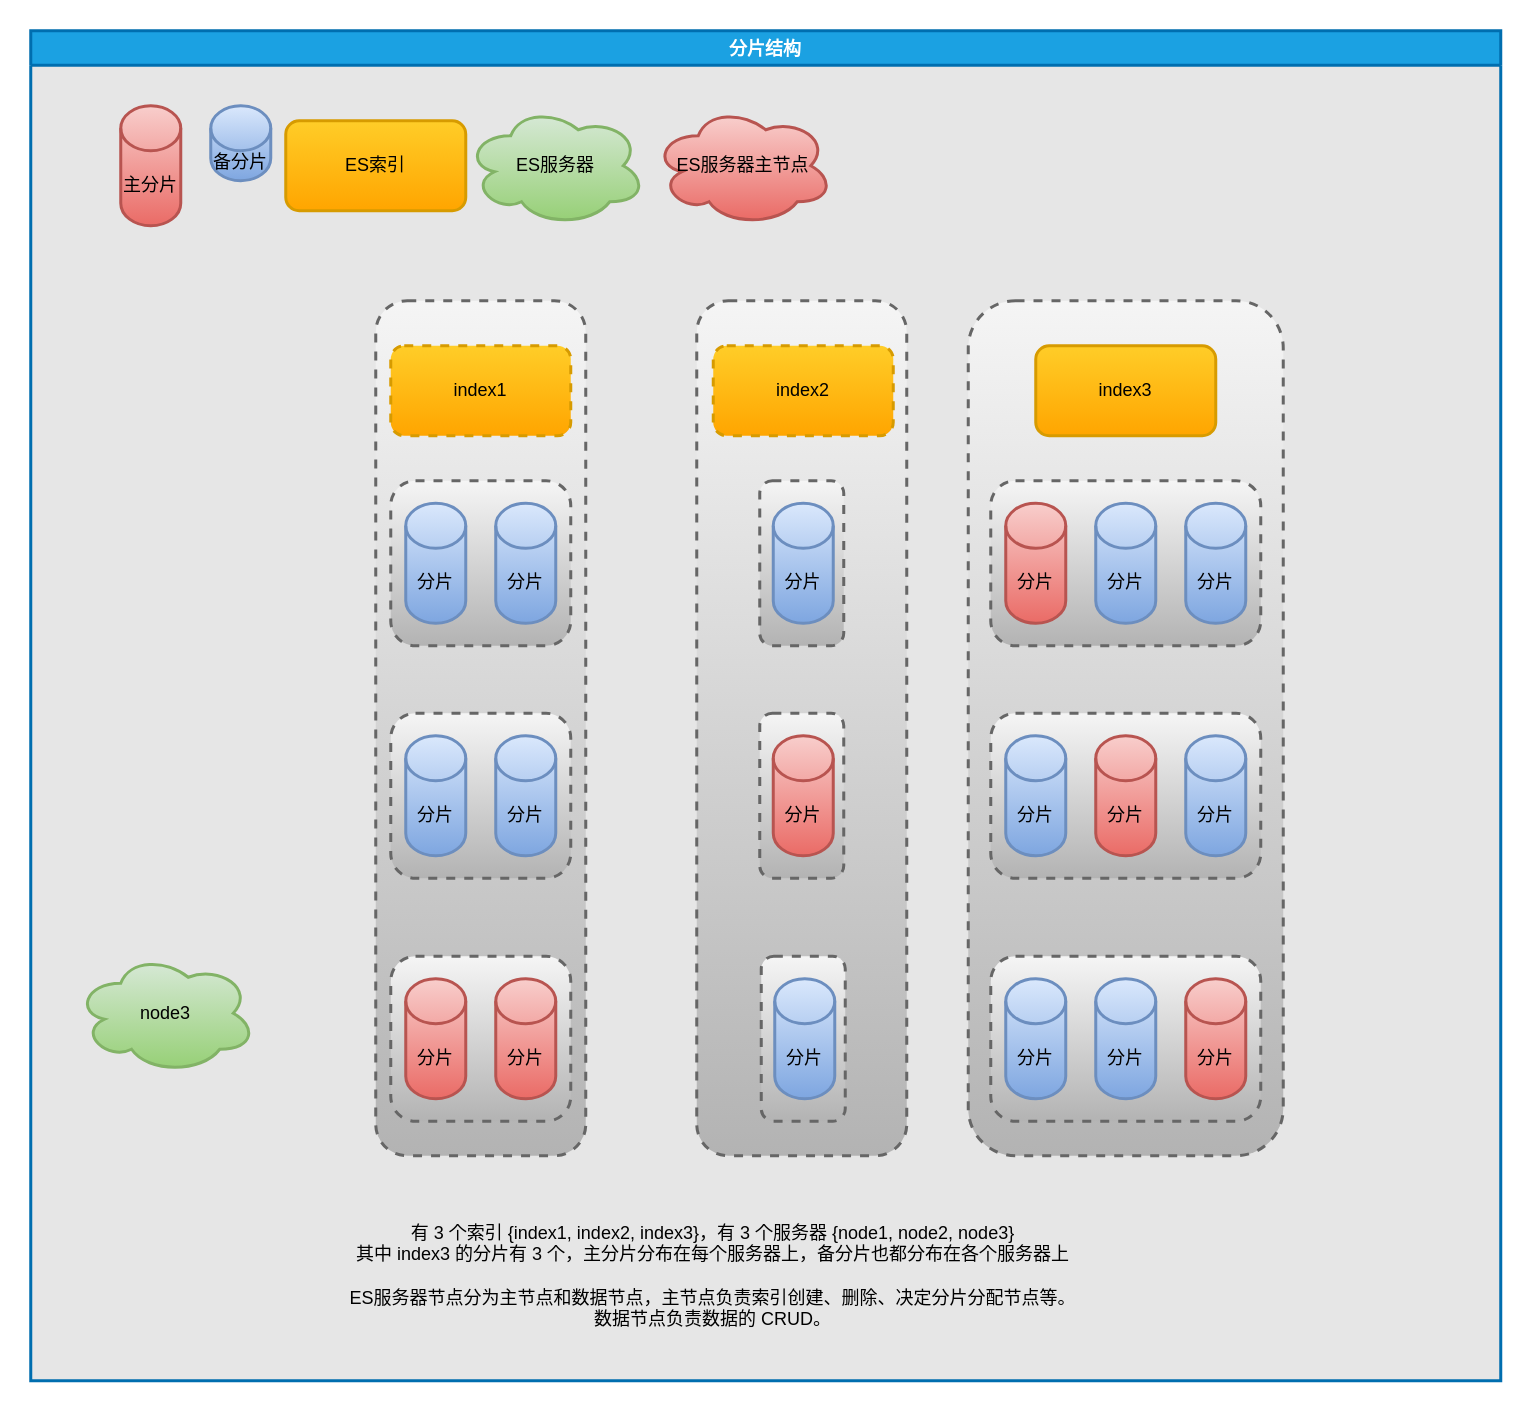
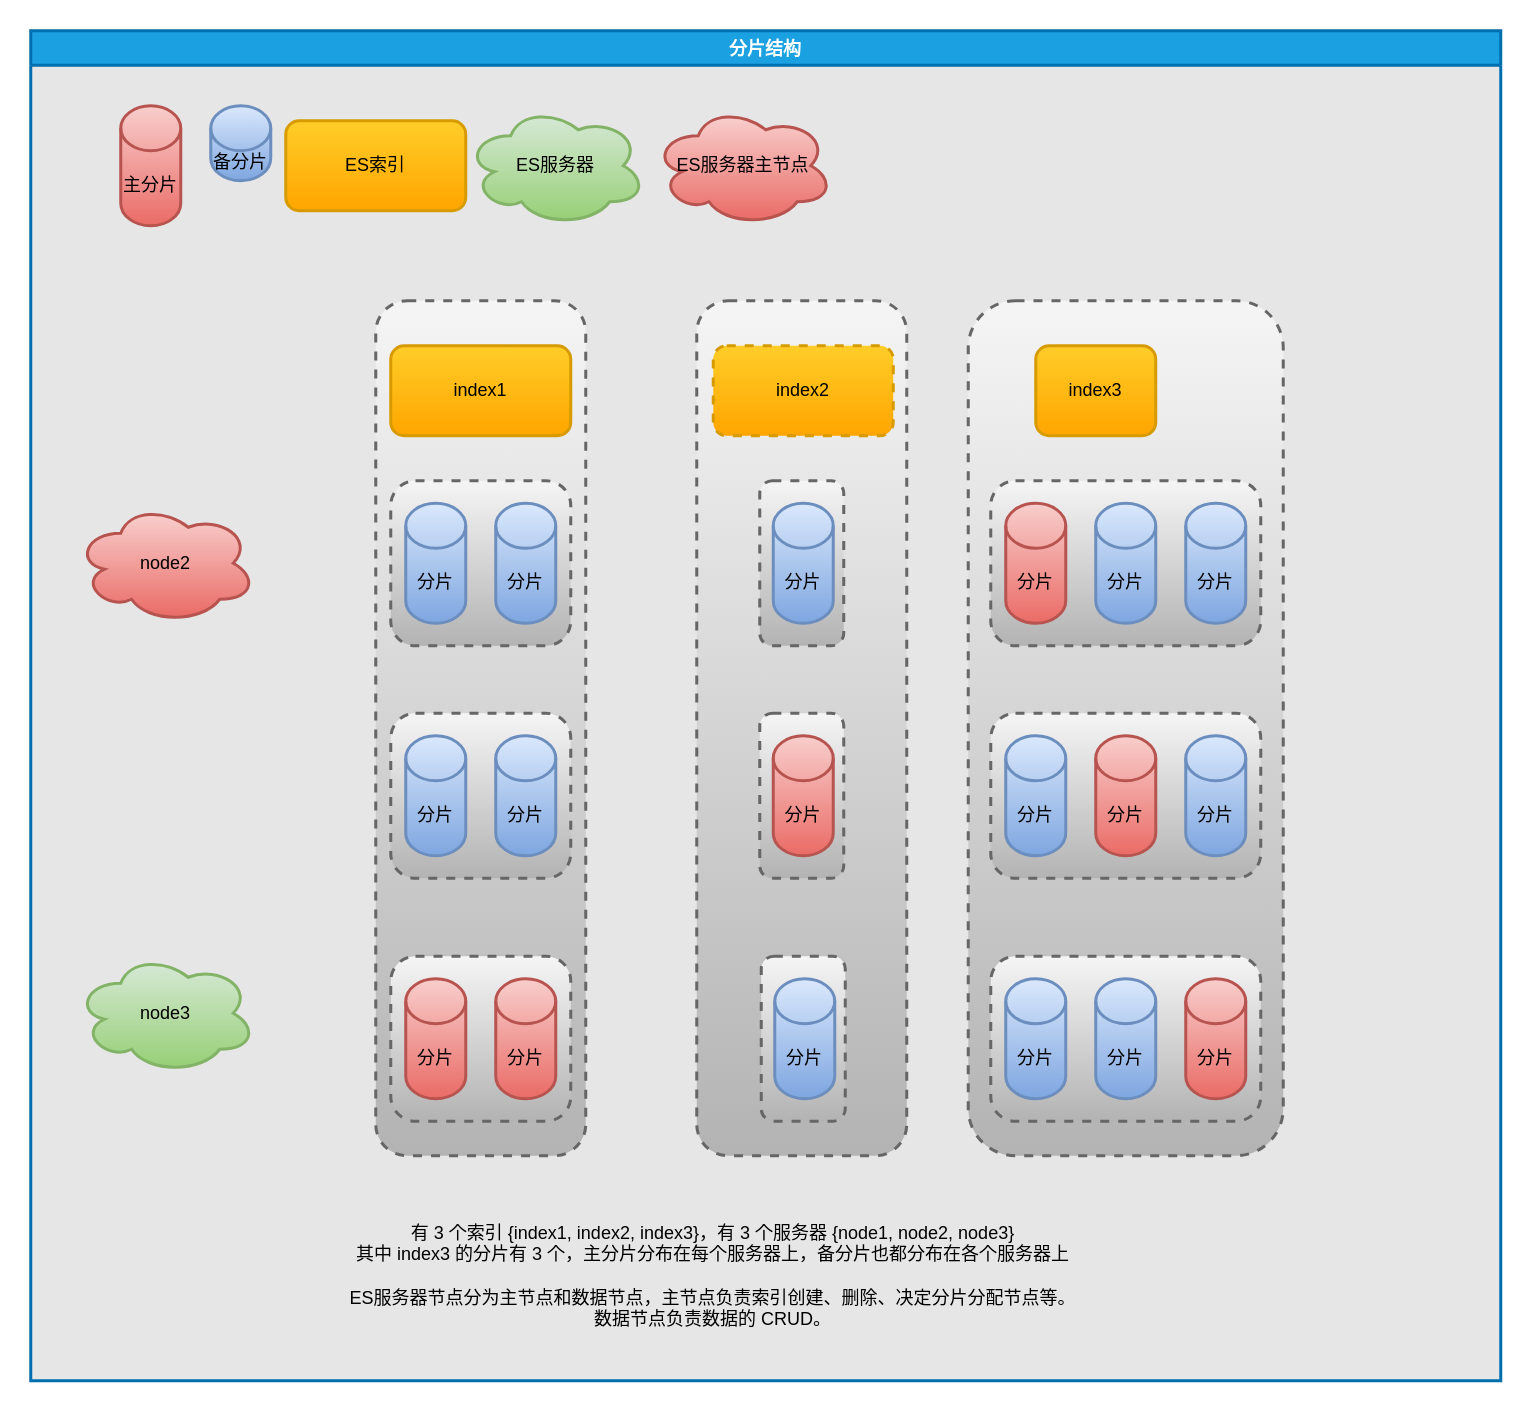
- <mxCell id="6" value="index1" style="rounded=1;whiteSpace=wrap;html=1;strokeWidth=2;fillColor=#ffcd28;gradientColor=#ffa500;strokeColor=#d79b00;dashed=1;" vertex="1" parent="2"><mxGeometry x="240" y="210" width="120" height="60" as="geometry" /></mxCell>
+ <mxCell id="6" value="index1" style="rounded=1;whiteSpace=wrap;html=1;strokeWidth=2;fillColor=#ffcd28;gradientColor=#ffa500;strokeColor=#d79b00;" vertex="1" parent="2"><mxGeometry x="240" y="210" width="120" height="60" as="geometry" /></mxCell>
- <mxCell id="8" value="index3" style="rounded=1;whiteSpace=wrap;html=1;strokeWidth=2;fillColor=#ffcd28;gradientColor=#ffa500;strokeColor=#d79b00;" vertex="1" parent="2"><mxGeometry x="670" y="210" width="120" height="60" as="geometry" /></mxCell>
+ <mxCell id="8" value="index3" style="rounded=1;whiteSpace=wrap;html=1;strokeWidth=2;fillColor=#ffcd28;gradientColor=#ffa500;strokeColor=#d79b00;" vertex="1" parent="2"><mxGeometry x="670" y="210" width="80" height="60" as="geometry" /></mxCell>
+ <mxCell id="9" value="node2" style="ellipse;shape=cloud;whiteSpace=wrap;html=1;strokeWidth=2;fillColor=#f8cecc;gradientColor=#ea6b66;strokeColor=#b85450;" vertex="1" parent="2"><mxGeometry x="30" y="315" width="120" height="80" as="geometry" /></mxCell>
